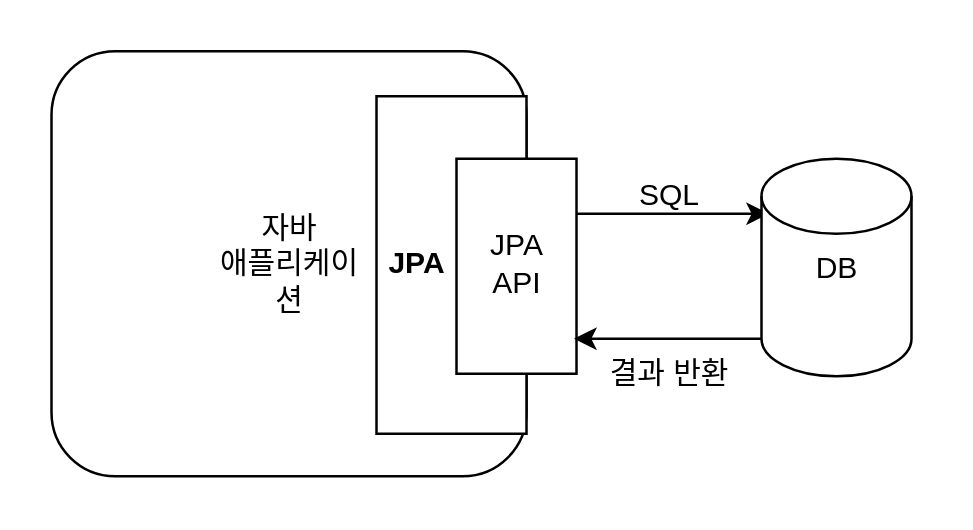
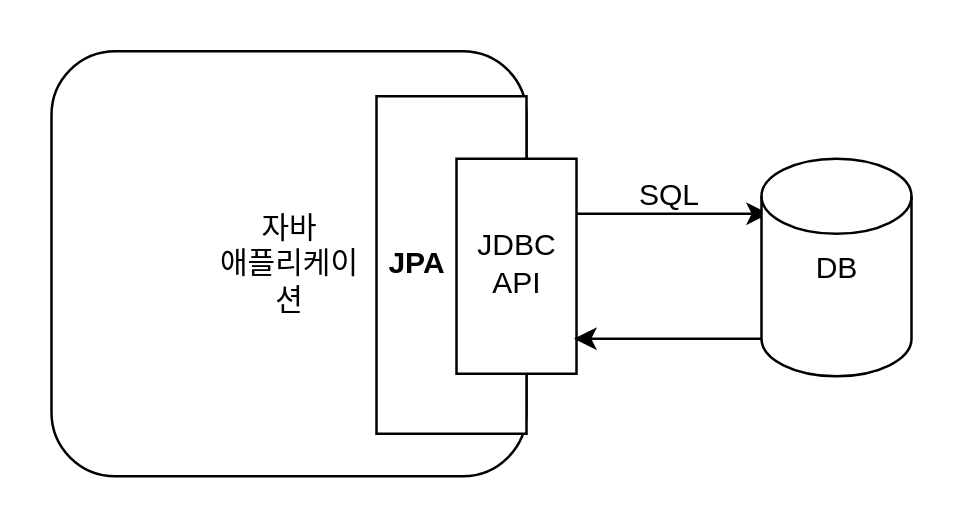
- <mxCell id="8" value="JPA&lt;br&gt;API" style="text;html=1;strokeColor=none;fillColor=none;align=center;verticalAlign=middle;whiteSpace=wrap;rounded=0;" parent="2" vertex="1"><mxGeometry x="153.5" y="70" width="65" height="30" as="geometry" /></mxCell>
+ <mxCell id="8" value="JDBC&lt;br&gt;API" style="text;html=1;strokeColor=none;fillColor=none;align=center;verticalAlign=middle;whiteSpace=wrap;rounded=0;" parent="2" vertex="1"><mxGeometry x="153.5" y="70" width="65" height="30" as="geometry" /></mxCell>
- <mxCell id="14" value="결과 반환" style="text;html=1;strokeColor=none;fillColor=none;align=center;verticalAlign=middle;whiteSpace=wrap;rounded=0;" parent="2" vertex="1"><mxGeometry x="215" y="114" width="65" height="30" as="geometry" /></mxCell>
